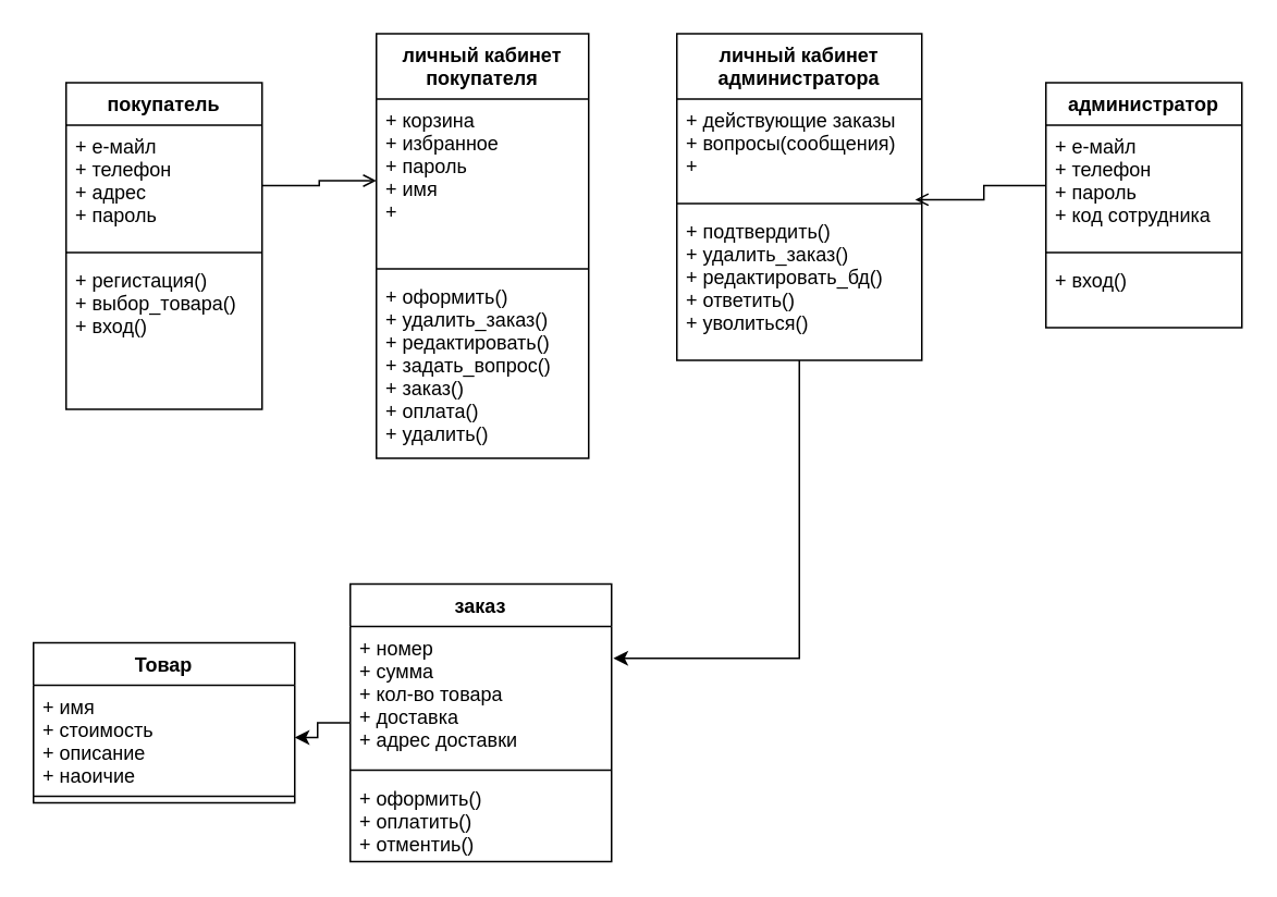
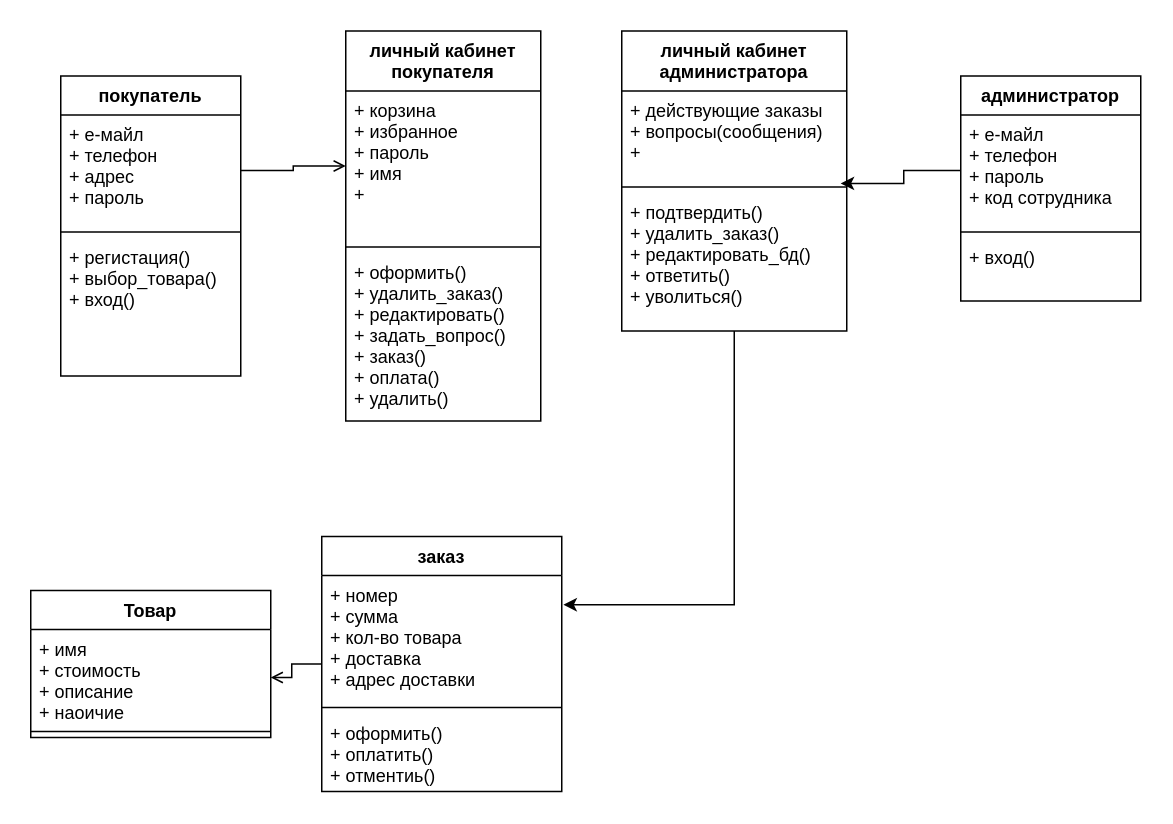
- <mxCell id="28" style="edgeStyle=orthogonalEdgeStyle;rounded=0;orthogonalLoop=1;jettySize=auto;html=1;entryX=0.973;entryY=1.027;entryDx=0;entryDy=0;entryPerimeter=0;endArrow=open;" parent="1" source="7" target="16" edge="1"><mxGeometry relative="1" as="geometry" /></mxCell>
+ <mxCell id="28" style="edgeStyle=orthogonalEdgeStyle;rounded=0;orthogonalLoop=1;jettySize=auto;html=1;entryX=0.973;entryY=1.027;entryDx=0;entryDy=0;entryPerimeter=0;" parent="1" source="7" target="16" edge="1"><mxGeometry relative="1" as="geometry" /></mxCell>
- <mxCell id="22" style="edgeStyle=orthogonalEdgeStyle;rounded=0;orthogonalLoop=1;jettySize=auto;html=1;entryX=1;entryY=0.5;entryDx=0;entryDy=0;" parent="1" source="23" target="20" edge="1"><mxGeometry relative="1" as="geometry" /></mxCell>
+ <mxCell id="22" style="edgeStyle=orthogonalEdgeStyle;rounded=0;orthogonalLoop=1;jettySize=auto;html=1;entryX=1;entryY=0.5;entryDx=0;entryDy=0;endArrow=open;" parent="1" source="23" target="20" edge="1"><mxGeometry relative="1" as="geometry" /></mxCell>
